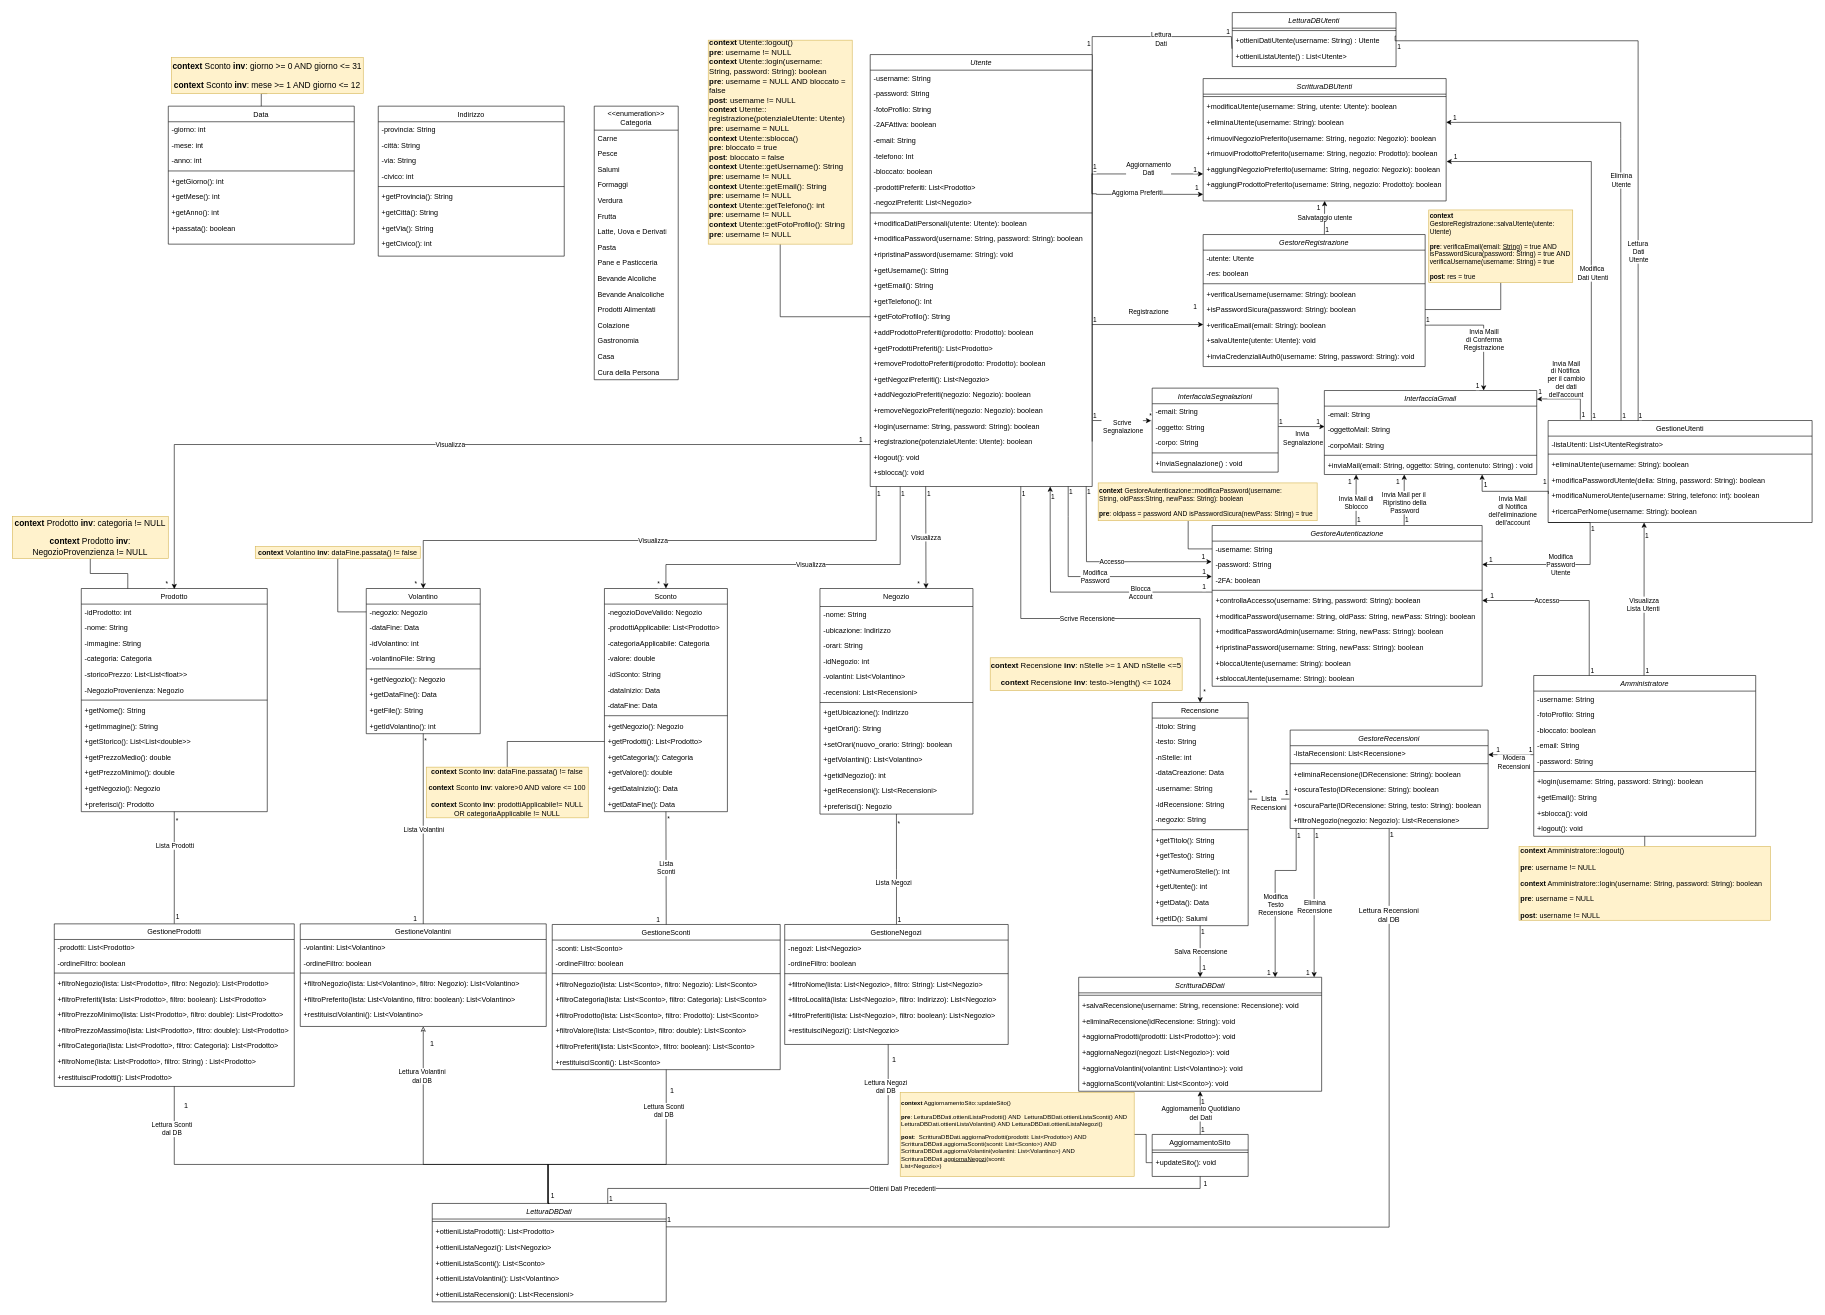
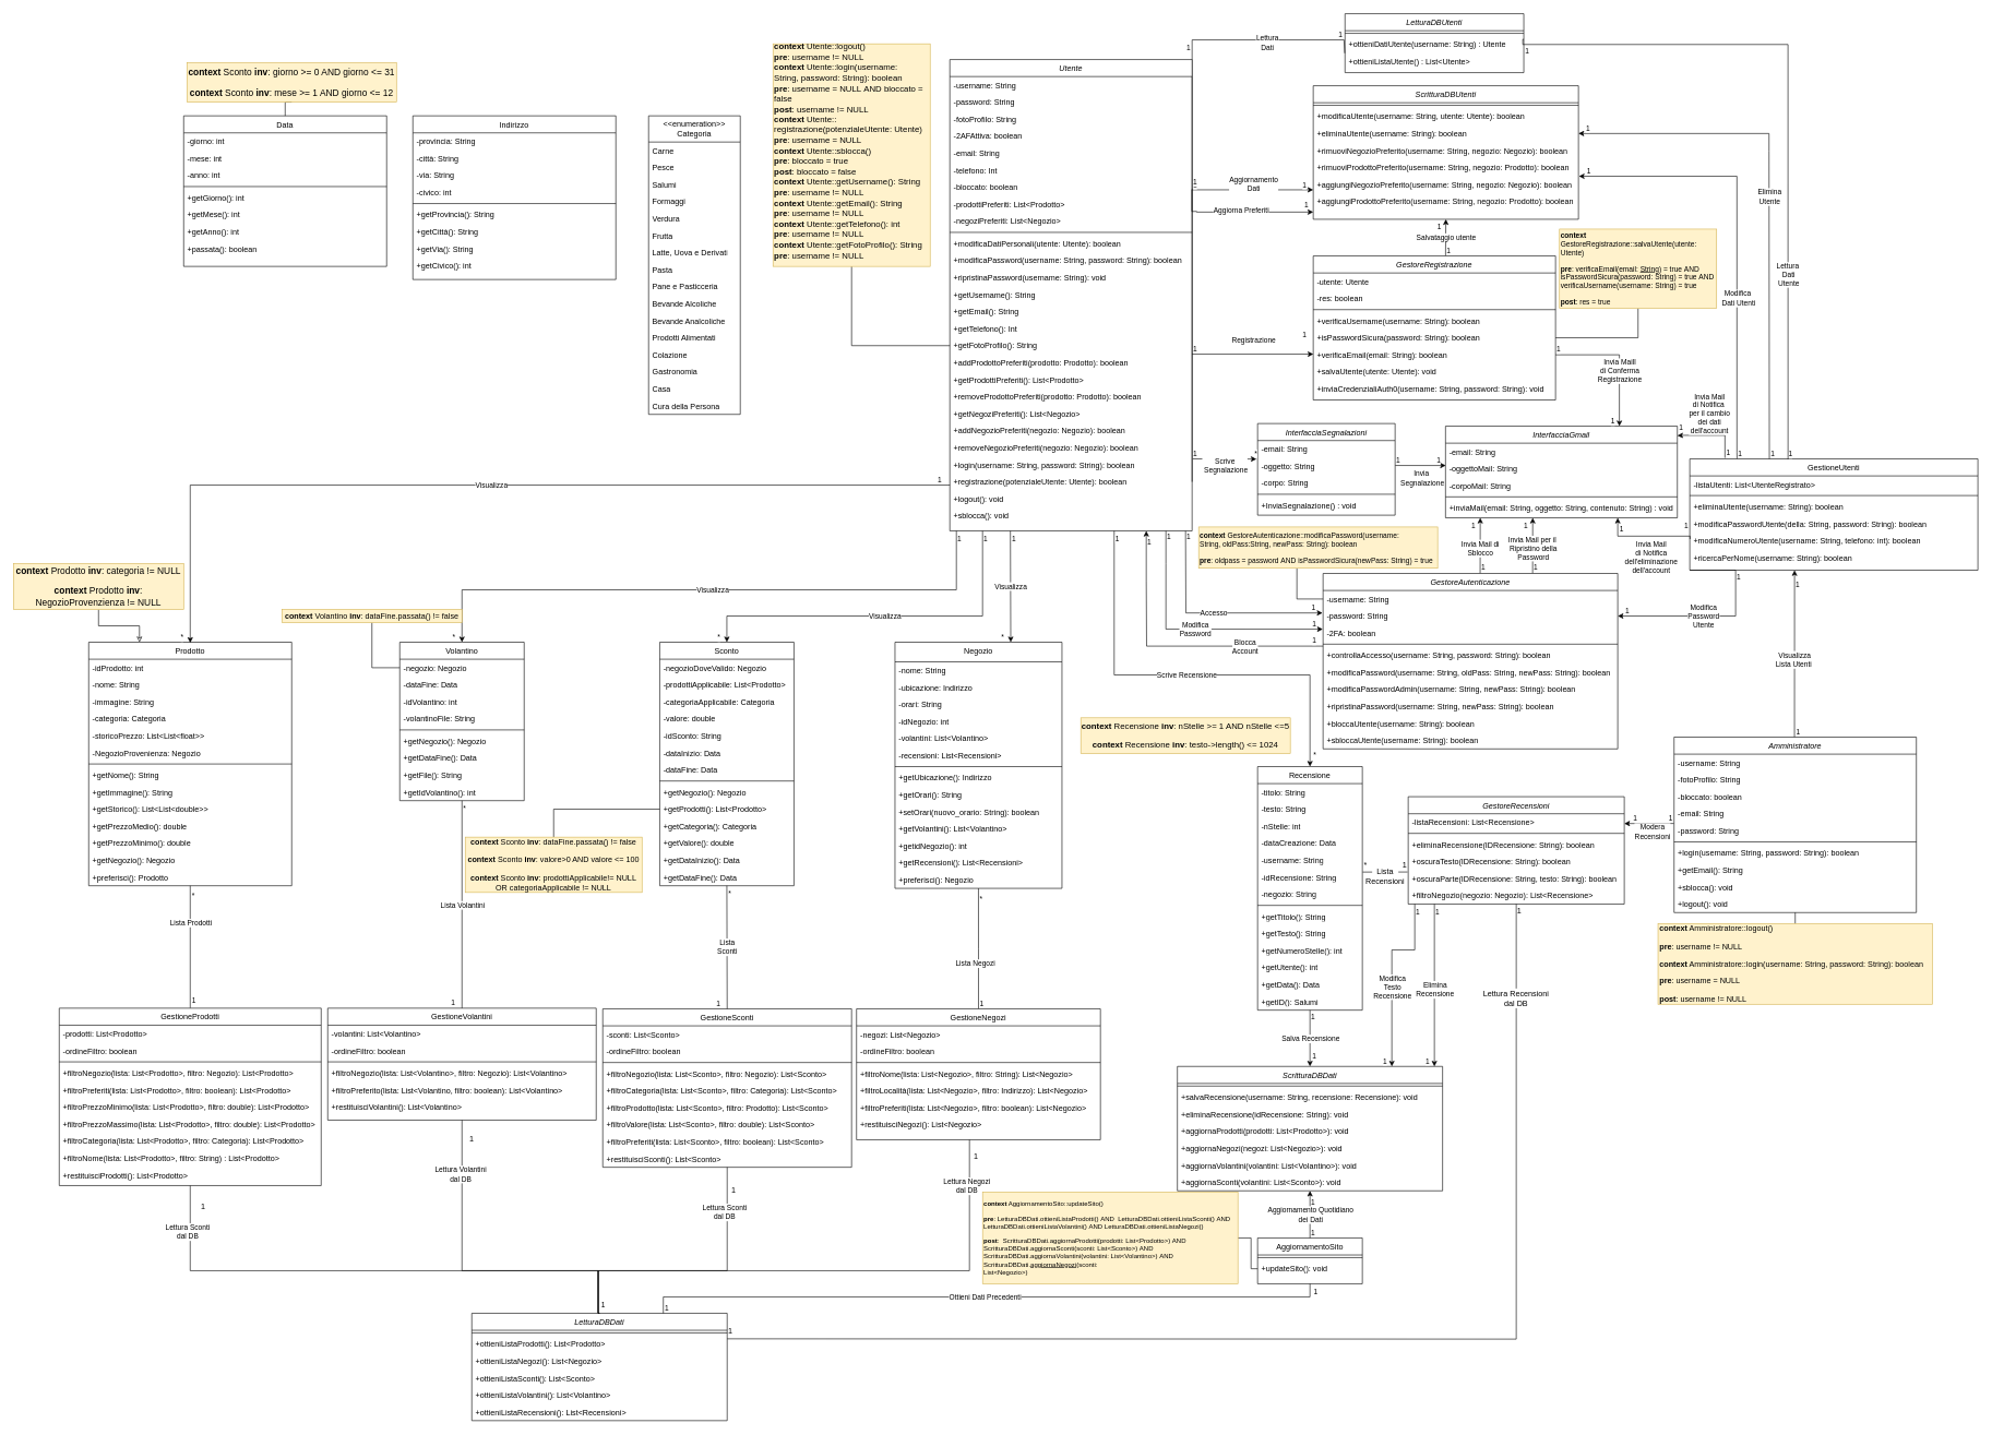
- <mxCell id="425" value="&lt;p class=&quot;MsoNormal&quot;&gt;&lt;font style=&quot;font-size: 12px&quot;&gt;&lt;b&gt;&lt;span lang=&quot;it&quot; style=&quot;line-height: 115%&quot;&gt;context&lt;/span&gt;&lt;/b&gt;&lt;span lang=&quot;it&quot; style=&quot;line-height: 115%&quot;&gt; Volantino&amp;nbsp;&lt;b&gt;inv&lt;/b&gt;: dataFine.passata() != false&lt;/span&gt;&lt;/font&gt;&lt;/p&gt;" style="rounded=0;whiteSpace=wrap;html=1;fillColor=#fff2cc;strokeColor=#d6b656;" parent="1" vertex="1"><mxGeometry x="425" y="910" width="275" height="20" as="geometry" /></mxCell>
+ <mxCell id="425" value="&lt;p class=&quot;MsoNormal&quot;&gt;&lt;font style=&quot;font-size: 12px&quot;&gt;&lt;b&gt;&lt;span lang=&quot;it&quot; style=&quot;line-height: 115%&quot;&gt;context&lt;/span&gt;&lt;/b&gt;&lt;span lang=&quot;it&quot; style=&quot;line-height: 115%&quot;&gt; Volantino&amp;nbsp;&lt;b&gt;inv&lt;/b&gt;: dataFine.passata() != false&lt;/span&gt;&lt;/font&gt;&lt;/p&gt;" style="rounded=0;whiteSpace=wrap;html=1;fillColor=#fff2cc;strokeColor=#d6b656;" parent="1" vertex="1"><mxGeometry x="430" y="930" width="275" height="20" as="geometry" /></mxCell>
- <mxCell id="426" style="edgeStyle=orthogonalEdgeStyle;rounded=0;orthogonalLoop=1;jettySize=auto;html=1;exitX=0.5;exitY=1;exitDx=0;exitDy=0;entryX=0.25;entryY=0;entryDx=0;entryDy=0;endArrow=none;endFill=0;" parent="1" source="427" target="43" edge="1"><mxGeometry relative="1" as="geometry" /></mxCell>
+ <mxCell id="426" style="edgeStyle=orthogonalEdgeStyle;rounded=0;orthogonalLoop=1;jettySize=auto;html=1;exitX=0.5;exitY=1;exitDx=0;exitDy=0;entryX=0.25;entryY=0;entryDx=0;entryDy=0;endArrow=classic;endFill=0;" parent="1" source="427" target="43" edge="1"><mxGeometry relative="1" as="geometry" /></mxCell>
- <mxCell id="378" value="" style="endArrow=classic;html=1;entryX=1;entryY=0.5;entryDx=0;entryDy=0;edgeStyle=orthogonalEdgeStyle;rounded=0;exitX=0.25;exitY=0;exitDx=0;exitDy=0;" parent="1" source="199" target="193" edge="1"><mxGeometry relative="1" as="geometry"><mxPoint x="2480" y="1037.33" as="sourcePoint" /><mxPoint x="2689.09" y="1112.676" as="targetPoint" /></mxGeometry></mxCell>
- <mxCell id="379" value="Accesso" style="edgeLabel;resizable=0;html=1;align=center;verticalAlign=middle;" parent="378" connectable="0" vertex="1"><mxGeometry relative="1" as="geometry"><mxPoint x="-44" as="offset" /></mxGeometry></mxCell>
- <mxCell id="380" value="1" style="edgeLabel;resizable=0;html=1;align=left;verticalAlign=bottom;" parent="378" connectable="0" vertex="1"><mxGeometry x="-1" relative="1" as="geometry"><mxPoint as="offset" /></mxGeometry></mxCell>
- <mxCell id="381" value="1" style="edgeLabel;resizable=0;html=1;align=right;verticalAlign=bottom;" parent="378" connectable="0" vertex="1"><mxGeometry x="1" relative="1" as="geometry"><mxPoint x="20" as="offset" /></mxGeometry></mxCell>
- <mxCell id="339" style="edgeStyle=orthogonalEdgeStyle;rounded=0;orthogonalLoop=1;jettySize=auto;html=1;startArrow=none;startFill=0;endArrow=classic;endFill=0;entryX=0.5;entryY=1;entryDx=0;entryDy=0;exitX=0.5;exitY=0;exitDx=0;exitDy=0;" parent="1" source="315" target="77" edge="1"><mxGeometry relative="1" as="geometry"><mxPoint x="1320" y="1960" as="sourcePoint" /><mxPoint x="650" y="1730" as="targetPoint" /><Array as="points"><mxPoint x="913" y="1940" /><mxPoint x="705" y="1940" /></Array></mxGeometry></mxCell>
+ <mxCell id="339" style="edgeStyle=orthogonalEdgeStyle;rounded=0;orthogonalLoop=1;jettySize=auto;html=1;startArrow=none;startFill=0;endArrow=none;endFill=0;entryX=0.5;entryY=1;entryDx=0;entryDy=0;exitX=0.5;exitY=0;exitDx=0;exitDy=0;" parent="1" source="315" target="77" edge="1"><mxGeometry relative="1" as="geometry"><mxPoint x="1320" y="1960" as="sourcePoint" /><mxPoint x="650" y="1730" as="targetPoint" /><Array as="points"><mxPoint x="913" y="1940" /><mxPoint x="705" y="1940" /></Array></mxGeometry></mxCell>
